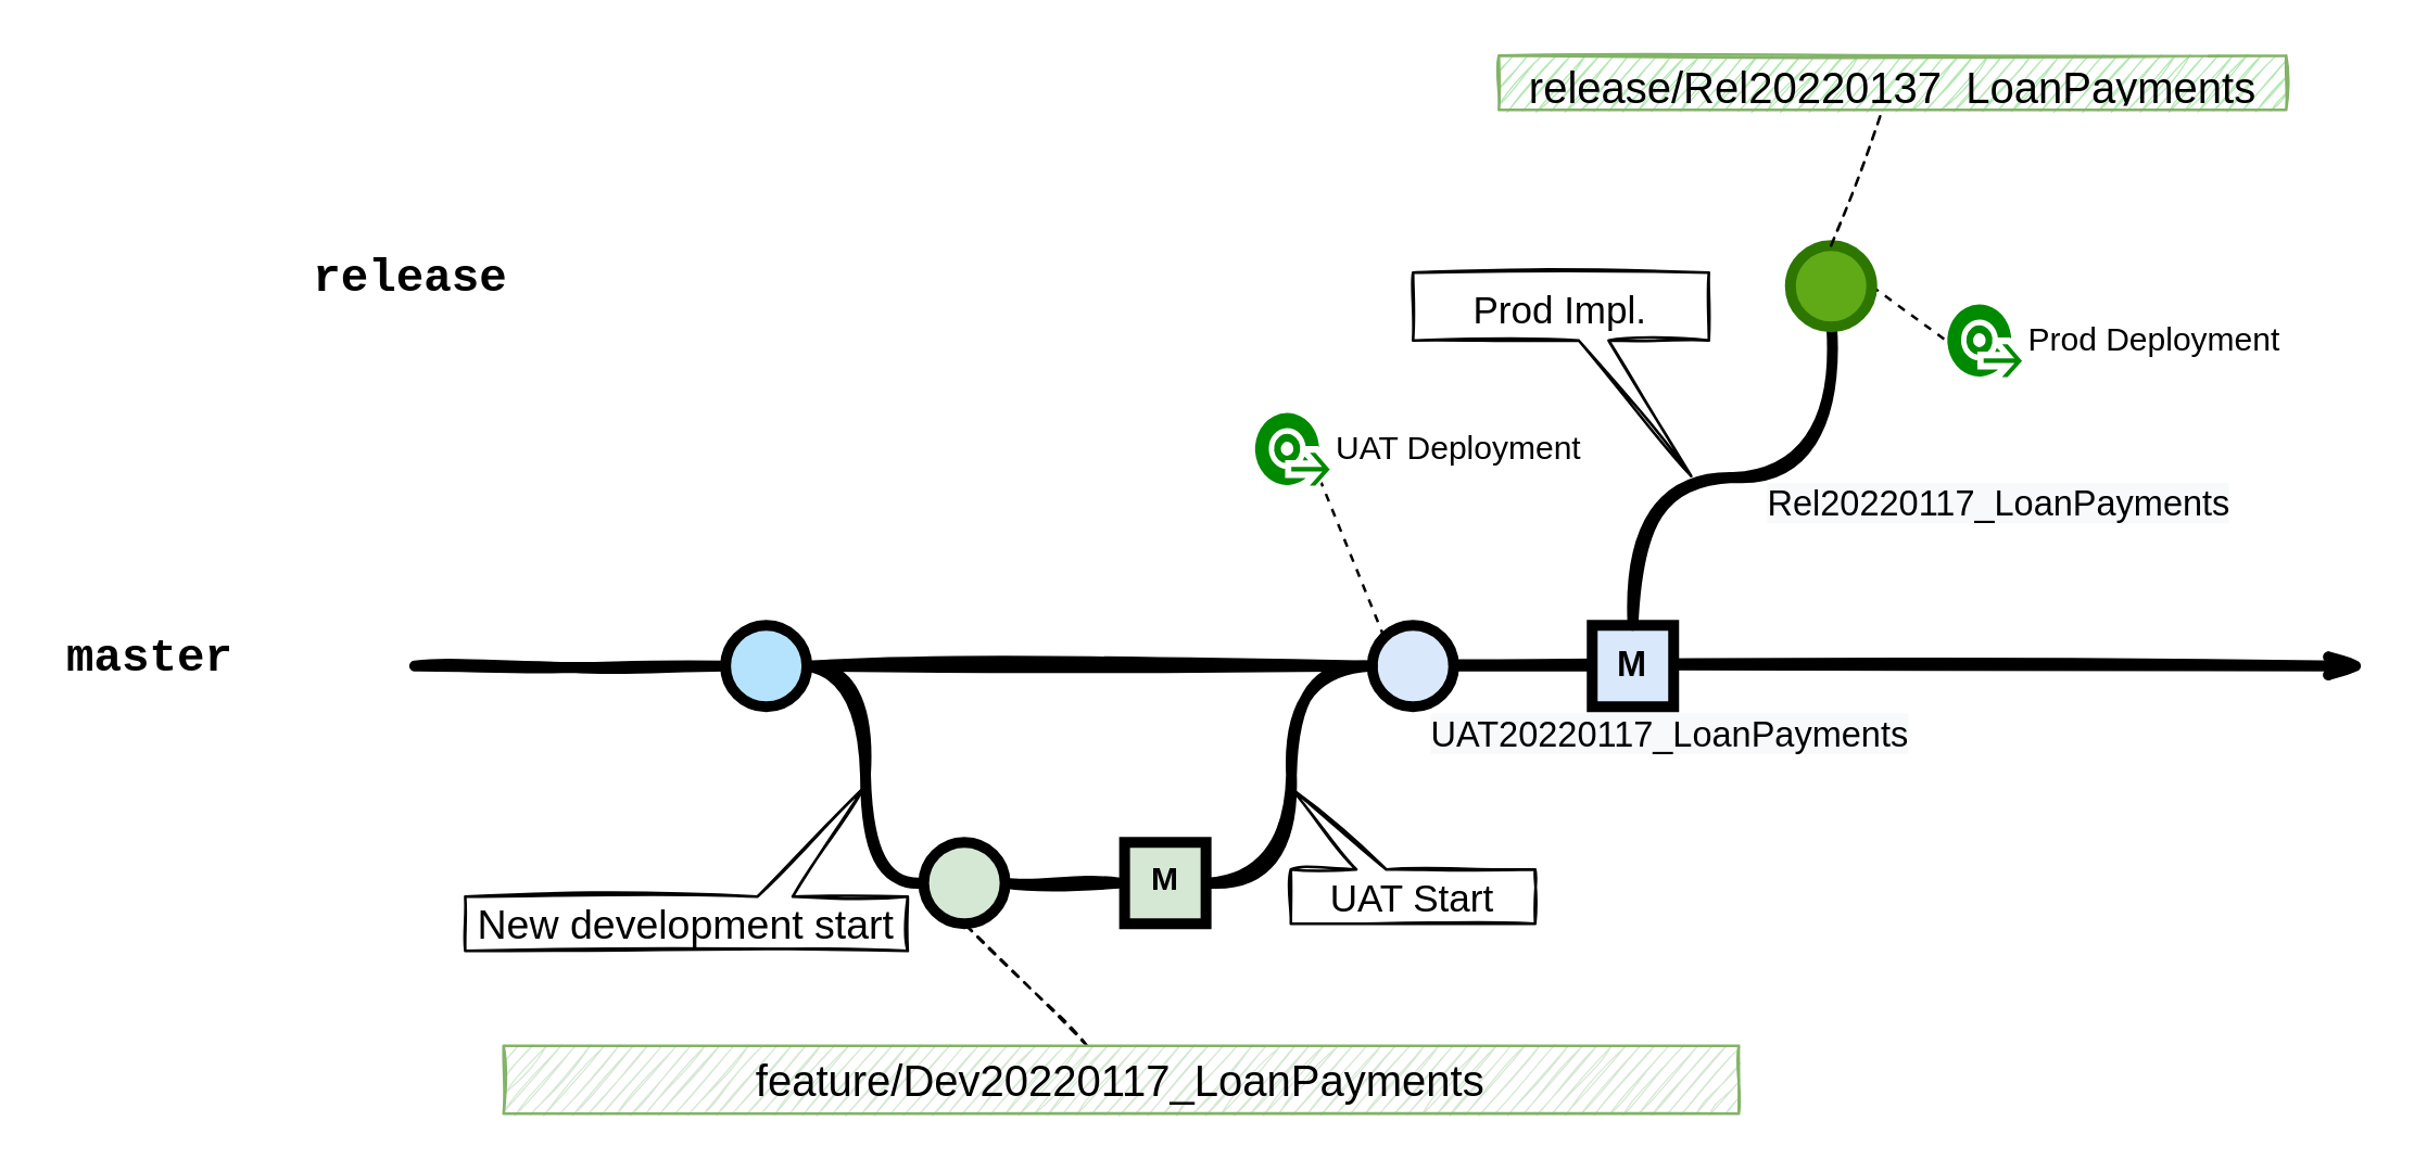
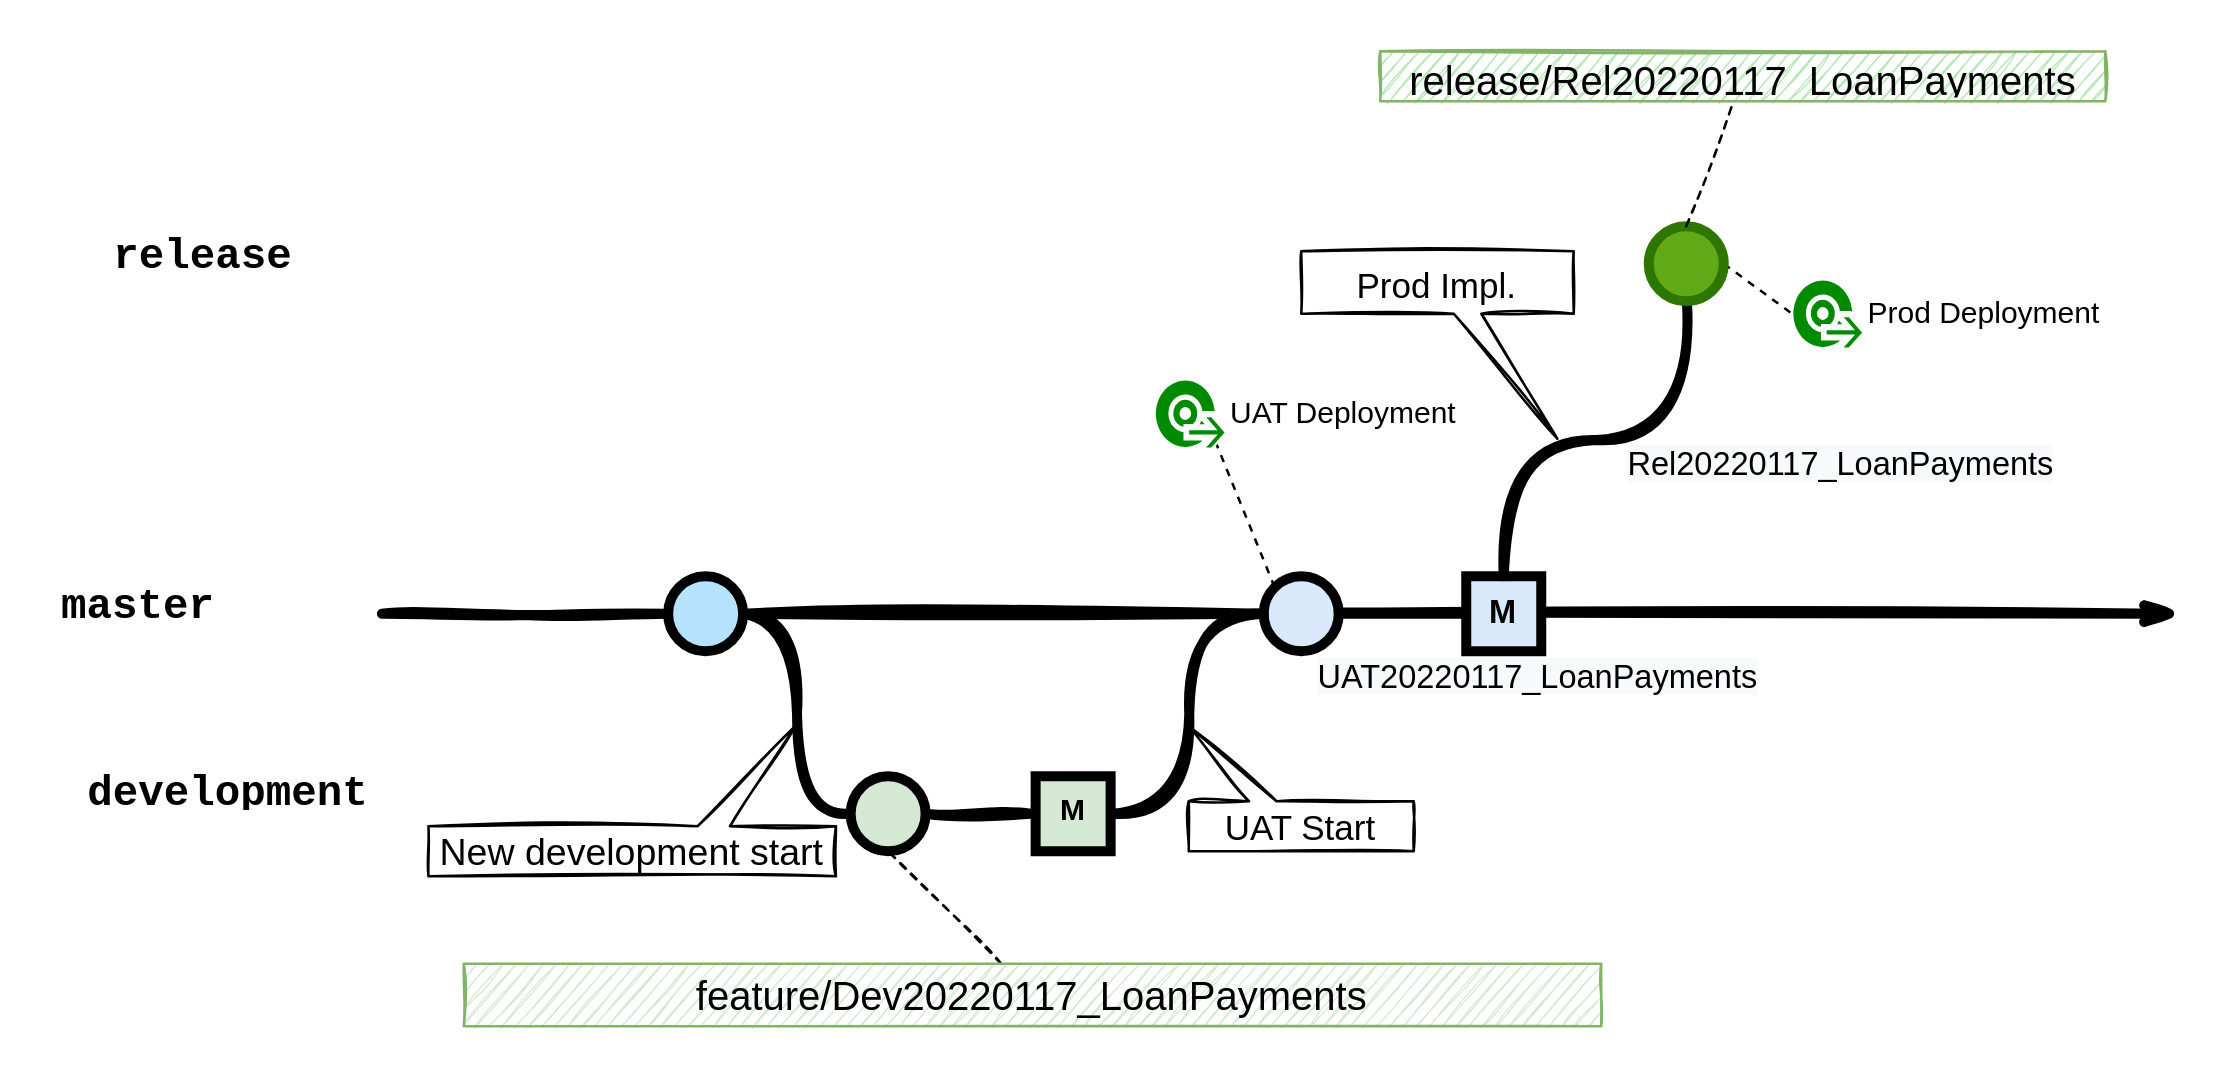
- <mxCell id="28" value="&lt;span style=&quot;font-size: 16px&quot;&gt;release/Rel20220137_LoanPayments&lt;/span&gt;" style="text;html=1;strokeColor=#82b366;fillColor=#B3E8B3;align=center;verticalAlign=middle;whiteSpace=wrap;overflow=hidden;rounded=0;shadow=0;sketch=1;fontSize=15;" parent="1" vertex="1"><mxGeometry x="551.62" y="20" width="290" height="20" as="geometry" /></mxCell>
+ <mxCell id="28" value="&lt;span style=&quot;font-size: 16px&quot;&gt;release/Rel20220117_LoanPayments&lt;/span&gt;" style="text;html=1;strokeColor=#82b366;fillColor=#B3E8B3;align=center;verticalAlign=middle;whiteSpace=wrap;overflow=hidden;rounded=0;shadow=0;sketch=1;fontSize=15;" parent="1" vertex="1"><mxGeometry x="551.62" y="20" width="290" height="20" as="geometry" /></mxCell>
- <mxCell id="20" value="&lt;font style=&quot;font-size: 17px&quot;&gt;release&lt;/font&gt;" style="text;html=1;strokeColor=none;fillColor=none;align=center;verticalAlign=middle;whiteSpace=wrap;overflow=hidden;fontSize=14;fontStyle=1;fontFamily=Courier New;" parent="1" vertex="1"><mxGeometry x="110" y="90" width="81.62" height="20" as="geometry" /></mxCell>
+ <mxCell id="20" value="&lt;font style=&quot;font-size: 17px&quot;&gt;release&lt;/font&gt;" style="text;html=1;strokeColor=none;fillColor=none;align=center;verticalAlign=middle;whiteSpace=wrap;overflow=hidden;fontSize=14;fontStyle=1;fontFamily=Courier New;" parent="1" vertex="1"><mxGeometry x="40" y="90" width="81.62" height="20" as="geometry" /></mxCell>
+ <mxCell id="19" value="&lt;font style=&quot;font-size: 17px&quot;&gt;development&lt;/font&gt;" style="text;html=1;strokeColor=none;fillColor=none;align=center;verticalAlign=middle;whiteSpace=wrap;overflow=hidden;fontSize=14;fontStyle=1;fontFamily=Courier New;" parent="1" vertex="1"><mxGeometry x="30" y="305" width="121.62" height="20" as="geometry" /></mxCell>
